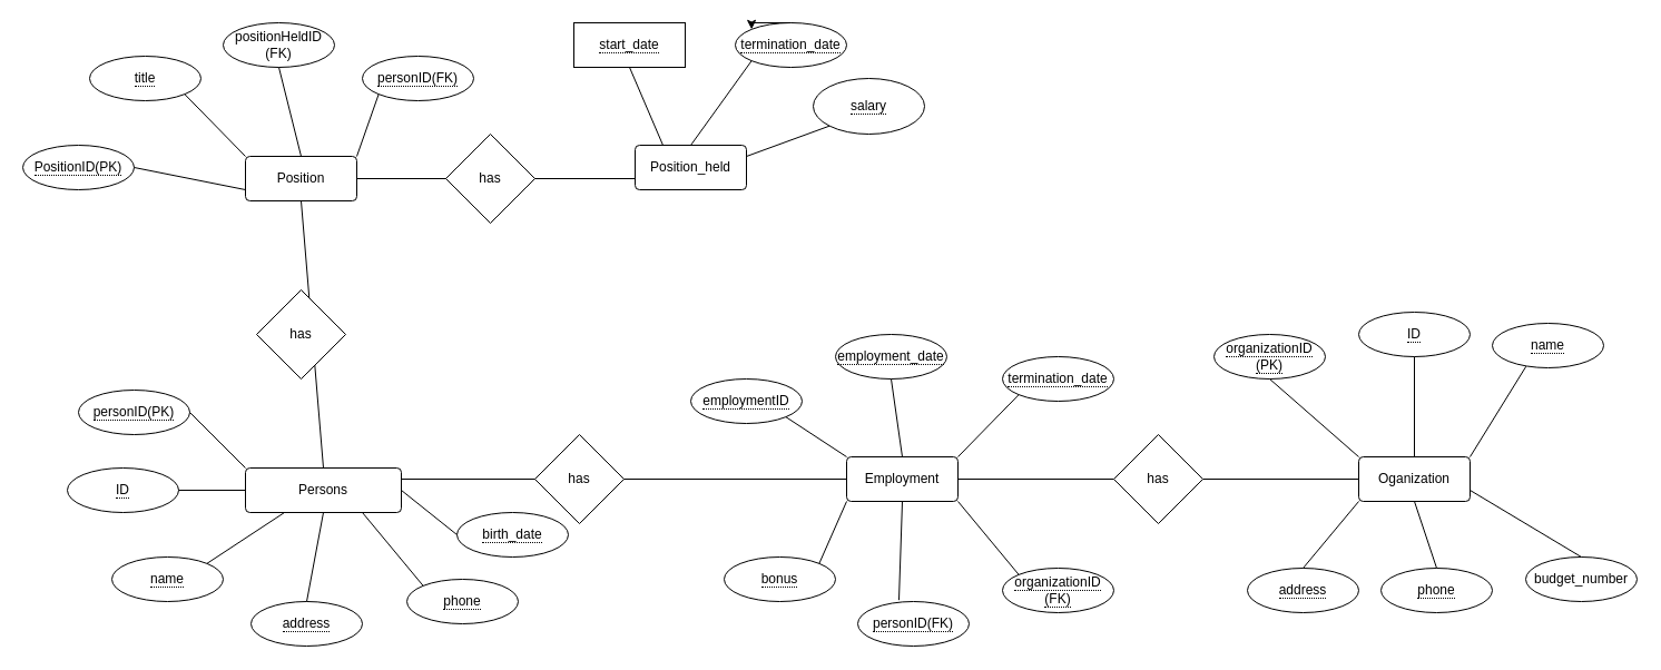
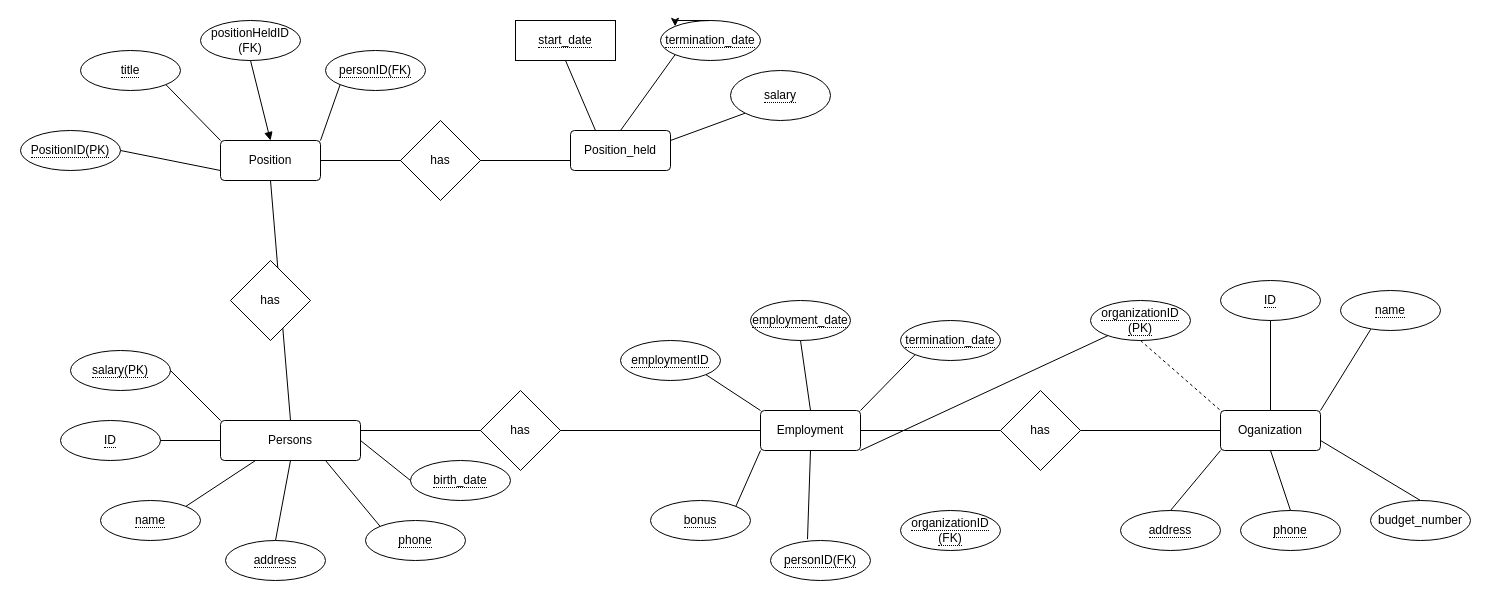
- <mxCell id="14" value="" style="endArrow=none;html=1;rounded=0;exitX=0.5;exitY=1;exitDx=0;exitDy=0;entryX=0.5;entryY=0;entryDx=0;entryDy=0;" edge="1" parent="1" source="4" target="2"><mxGeometry relative="1" as="geometry"><mxPoint x="210" y="110" as="sourcePoint" /><mxPoint x="250" y="120" as="targetPoint" /></mxGeometry></mxCell>
+ <mxCell id="14" value="" style="endArrow=block;html=1;rounded=0;exitX=0.5;exitY=1;exitDx=0;exitDy=0;entryX=0.5;entryY=0;entryDx=0;entryDy=0;" edge="1" parent="1" source="4" target="2"><mxGeometry relative="1" as="geometry"><mxPoint x="210" y="110" as="sourcePoint" /><mxPoint x="250" y="120" as="targetPoint" /></mxGeometry></mxCell>
- <mxCell id="27" value="&lt;span style=&quot;border-bottom: 1px dotted&quot;&gt;personID(PK)&lt;/span&gt;" style="ellipse;whiteSpace=wrap;html=1;align=center;" vertex="1" parent="1"><mxGeometry x="70" y="350" width="100" height="40" as="geometry" /></mxCell>
+ <mxCell id="27" value="&lt;span style=&quot;border-bottom: 1px dotted&quot;&gt;salary(PK)&lt;/span&gt;" style="ellipse;whiteSpace=wrap;html=1;align=center;" vertex="1" parent="1"><mxGeometry x="70" y="350" width="100" height="40" as="geometry" /></mxCell>
- <mxCell id="58" value="" style="endArrow=none;html=1;rounded=0;exitX=0.5;exitY=1;exitDx=0;exitDy=0;entryX=0;entryY=0;entryDx=0;entryDy=0;" edge="1" parent="1" source="39" target="22"><mxGeometry relative="1" as="geometry"><mxPoint x="1020" y="410" as="sourcePoint" /><mxPoint x="1180" y="410" as="targetPoint" /></mxGeometry></mxCell>
+ <mxCell id="58" value="" style="endArrow=none;html=1;rounded=0;exitX=0.5;exitY=1;exitDx=0;exitDy=0;entryX=0;entryY=0;entryDx=0;entryDy=0;dashed=1;" edge="1" parent="1" source="39" target="22"><mxGeometry relative="1" as="geometry"><mxPoint x="1020" y="410" as="sourcePoint" /><mxPoint x="1180" y="410" as="targetPoint" /></mxGeometry></mxCell>
- <mxCell id="47" value="" style="endArrow=none;html=1;rounded=0;exitX=1;exitY=1;exitDx=0;exitDy=0;entryX=0;entryY=0;entryDx=0;entryDy=0;" edge="1" parent="1" source="21" target="31"><mxGeometry relative="1" as="geometry"><mxPoint x="870" y="439.17" as="sourcePoint" /><mxPoint x="1030" y="439.17" as="targetPoint" /></mxGeometry></mxCell>
+ <mxCell id="47" value="" style="endArrow=none;html=1;rounded=0;exitX=1;exitY=1;exitDx=0;exitDy=0;" edge="1" parent="1" source="21" target="39"><mxGeometry relative="1" as="geometry"><mxPoint x="870" y="439.17" as="sourcePoint" /><mxPoint x="1030" y="439.17" as="targetPoint" /></mxGeometry></mxCell>
